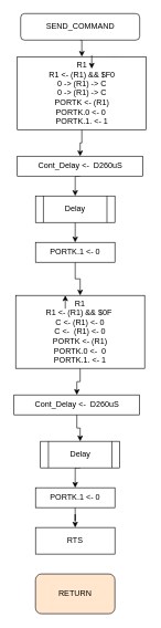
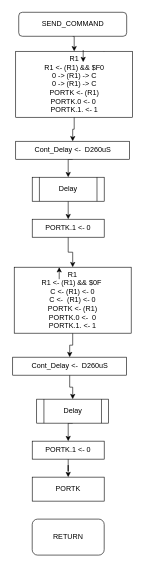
- <mxCell id="24" value="RTS" style="rounded=0;whiteSpace=wrap;html=1;" parent="1" vertex="1"><mxGeometry x="53" y="795" width="120" height="40" as="geometry" /></mxCell>
+ <mxCell id="24" value="PORTK" style="rounded=0;whiteSpace=wrap;html=1;" parent="1" vertex="1"><mxGeometry x="53" y="795" width="120" height="40" as="geometry" /></mxCell>
- <mxCell id="23" value="RETURN" style="rounded=1;whiteSpace=wrap;html=1;fillColor=#ffe6cc;" parent="1" vertex="1"><mxGeometry x="53" y="865" width="120" height="60" as="geometry" /></mxCell>
+ <mxCell id="23" value="RETURN" style="rounded=1;whiteSpace=wrap;html=1;" parent="1" vertex="1"><mxGeometry x="53" y="865" width="120" height="60" as="geometry" /></mxCell>
